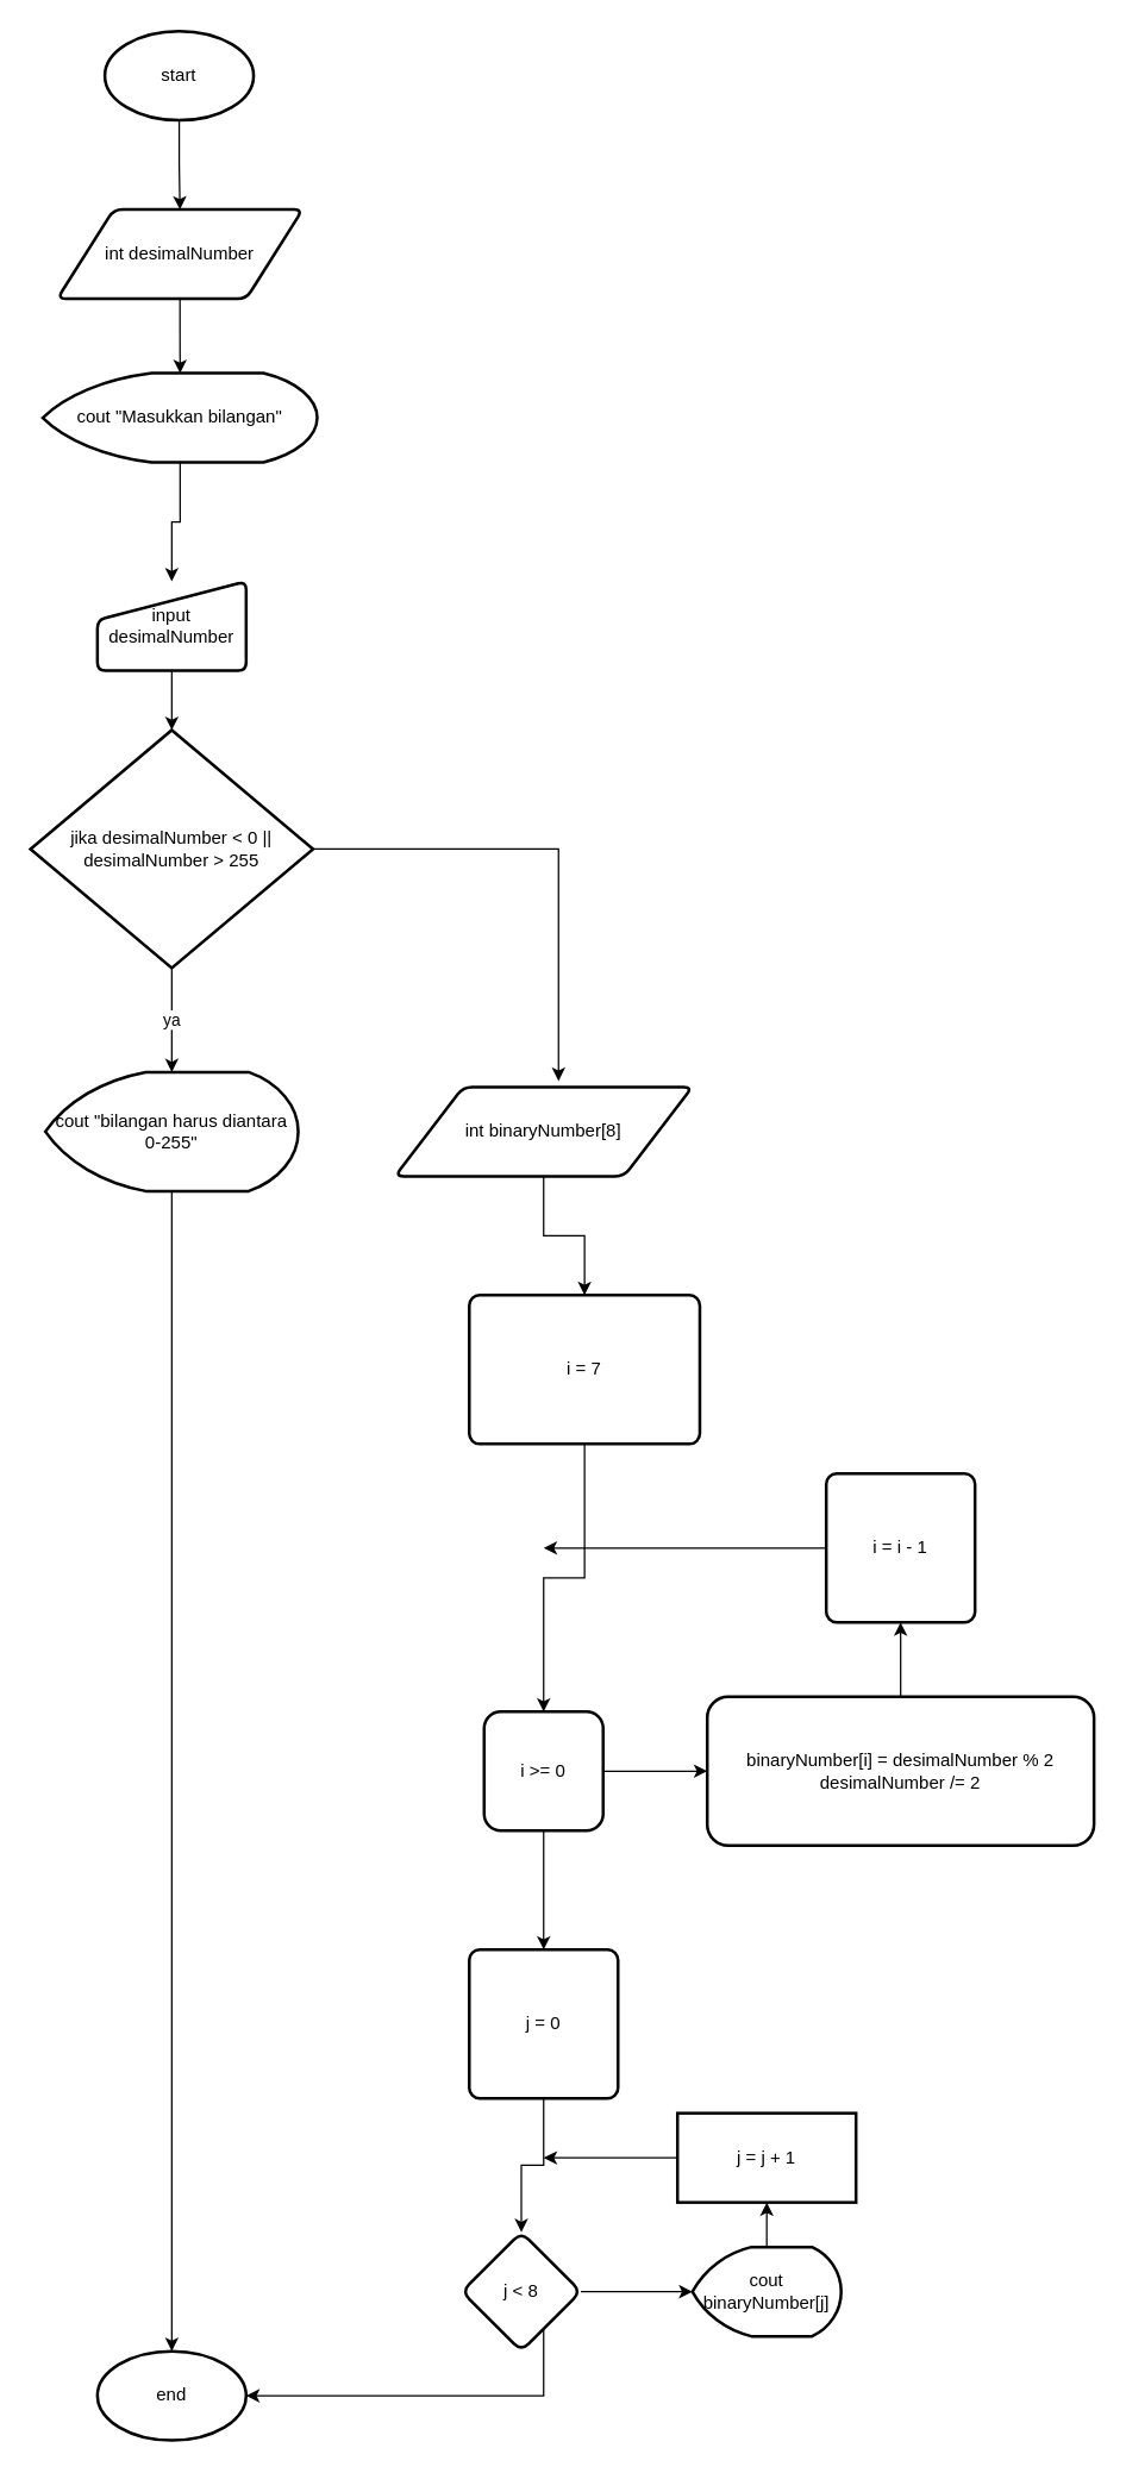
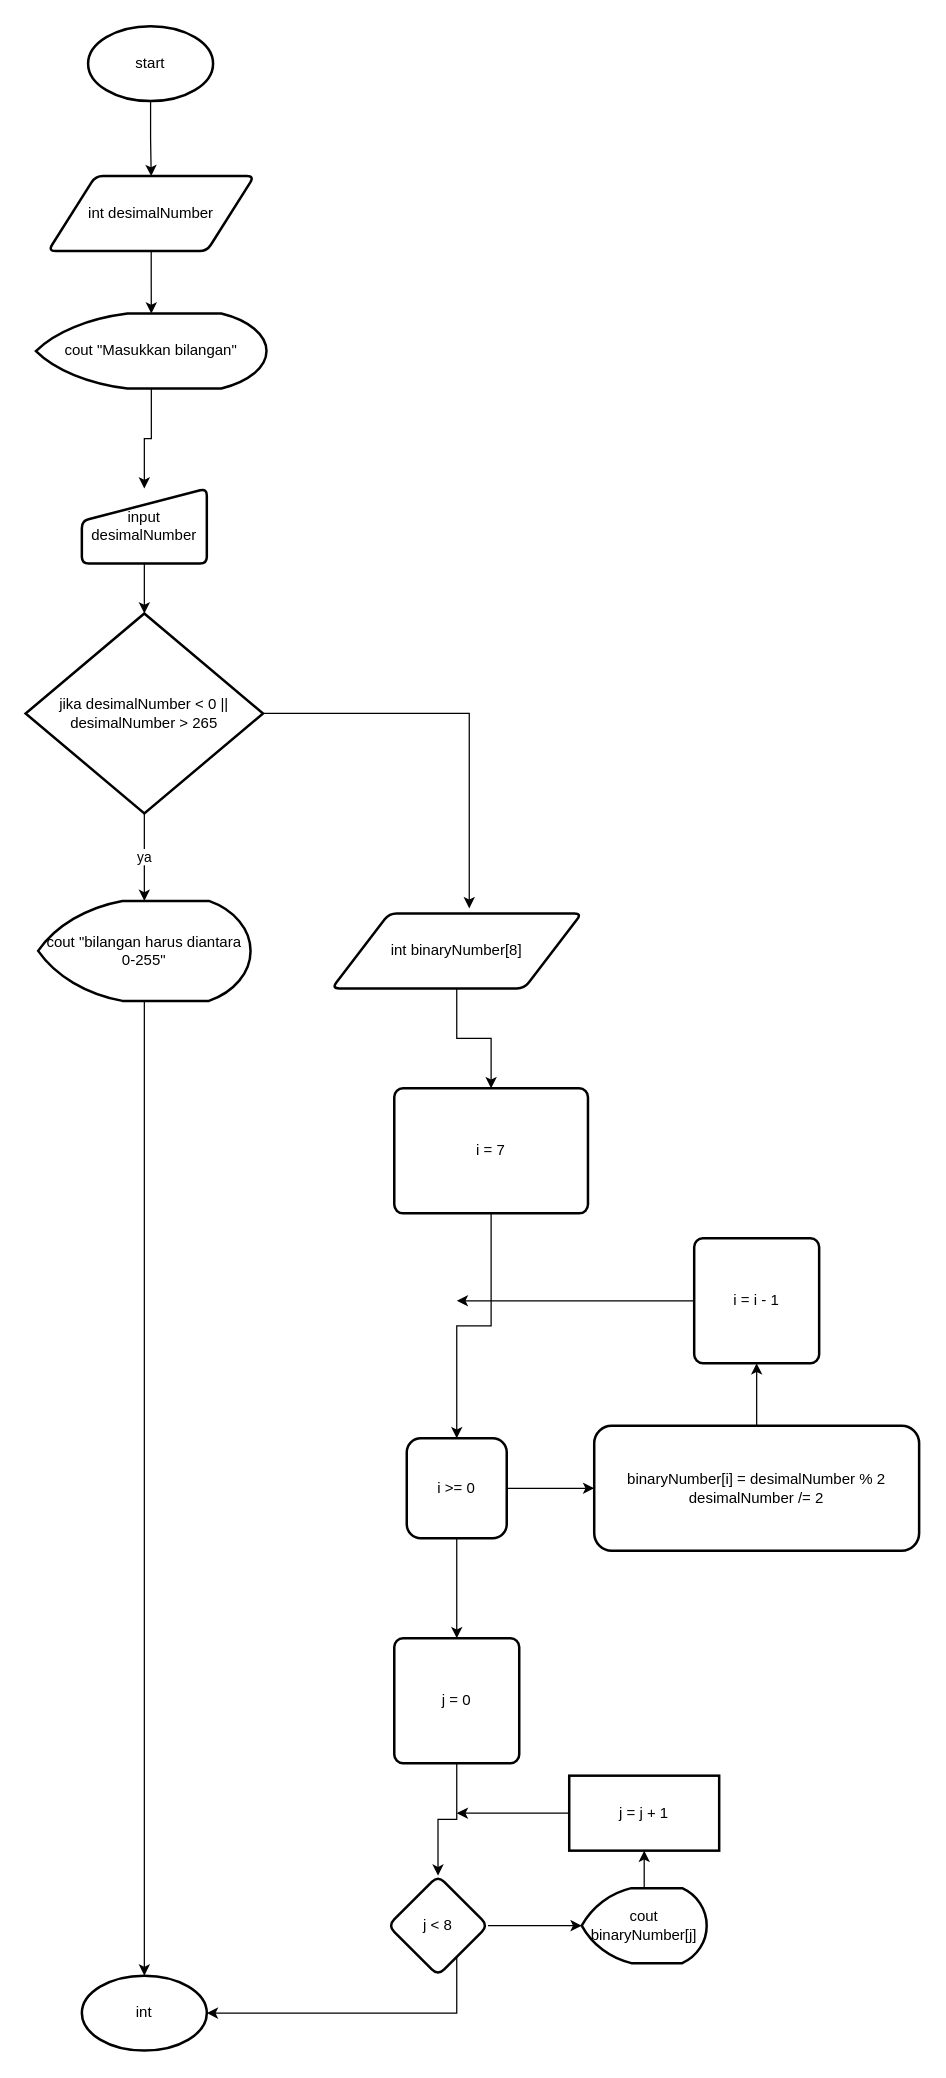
- <mxCell id="11" value="jika desimalNumber &amp;lt; 0 || desimalNumber &amp;gt; 255" style="strokeWidth=2;html=1;shape=mxgraph.flowchart.decision;whiteSpace=wrap;" vertex="1" parent="1"><mxGeometry x="20" y="490" width="190" height="160" as="geometry" /></mxCell>
+ <mxCell id="11" value="jika desimalNumber &amp;lt; 0 || desimalNumber &amp;gt; 265" style="strokeWidth=2;html=1;shape=mxgraph.flowchart.decision;whiteSpace=wrap;" vertex="1" parent="1"><mxGeometry x="20" y="490" width="190" height="160" as="geometry" /></mxCell>
- <mxCell id="14" value="end" style="strokeWidth=2;html=1;shape=mxgraph.flowchart.start_1;whiteSpace=wrap;" vertex="1" parent="1"><mxGeometry x="65" y="1580" width="100" height="60" as="geometry" /></mxCell>
+ <mxCell id="14" value="int" style="strokeWidth=2;html=1;shape=mxgraph.flowchart.start_1;whiteSpace=wrap;" vertex="1" parent="1"><mxGeometry x="65" y="1580" width="100" height="60" as="geometry" /></mxCell>
